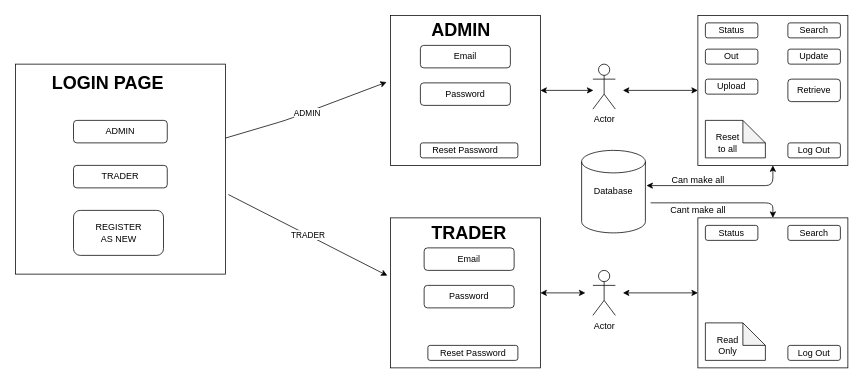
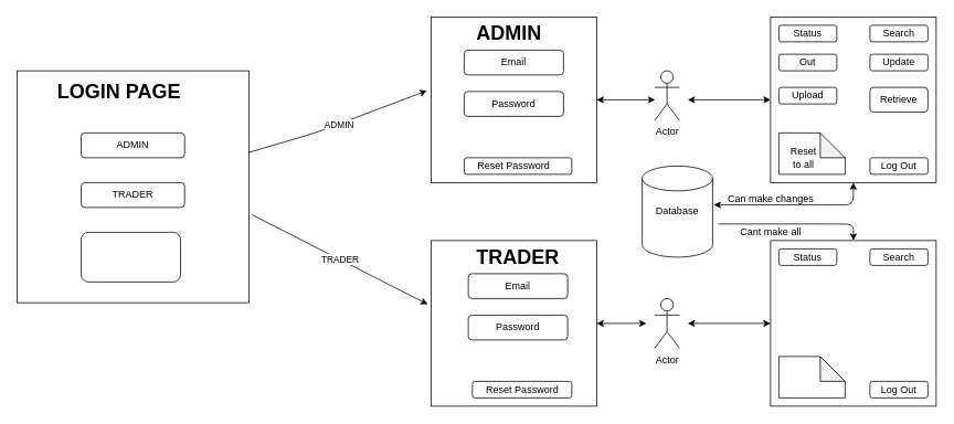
- <mxCell id="61" value="Can make all" style="text;html=1;align=center;verticalAlign=middle;resizable=0;points=[];autosize=1;" vertex="1" parent="1"><mxGeometry x="870" y="230" width="120" height="20" as="geometry" /></mxCell>
+ <mxCell id="61" value="Can make changes" style="text;html=1;align=center;verticalAlign=middle;resizable=0;points=[];autosize=1;" vertex="1" parent="1"><mxGeometry x="870" y="230" width="120" height="20" as="geometry" /></mxCell>
- <mxCell id="26" value="REGISTER AS NEW" style="text;html=1;strokeColor=none;fillColor=none;align=center;verticalAlign=middle;whiteSpace=wrap;rounded=0;" vertex="1" parent="1"><mxGeometry x="138" y="300" width="40" height="20" as="geometry" /></mxCell>
- <mxCell id="42" value="Read Only" style="text;html=1;strokeColor=none;fillColor=none;align=center;verticalAlign=middle;whiteSpace=wrap;rounded=0;" vertex="1" parent="1"><mxGeometry x="950" y="450" width="40" height="20" as="geometry" /></mxCell>
